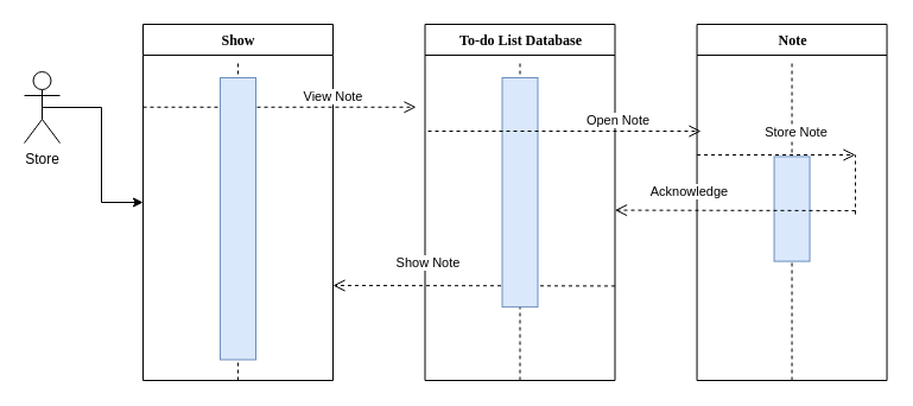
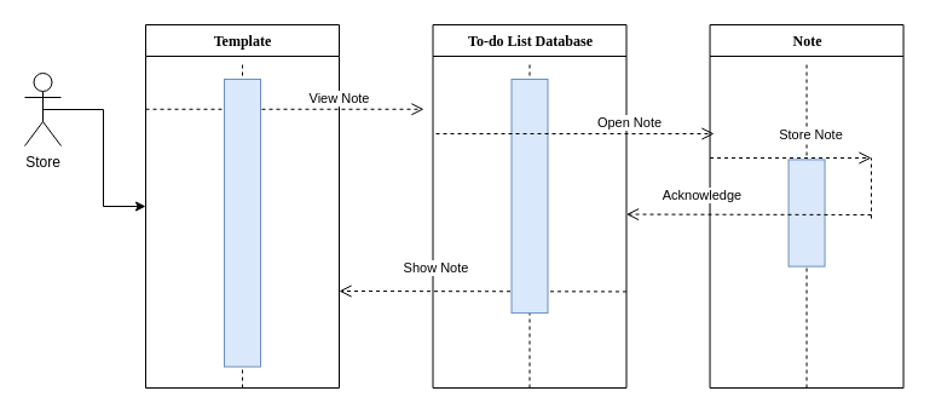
- <mxCell id="2" value="Show" style="swimlane;html=1;fontStyle=1;align=center;verticalAlign=top;childLayout=stackLayout;horizontal=1;startSize=26;horizontalStack=0;resizeParent=1;resizeLast=0;collapsible=1;marginBottom=0;swimlaneFillColor=#ffffff;rounded=0;shadow=0;comic=0;labelBackgroundColor=none;strokeWidth=1;fillColor=none;fontFamily=Verdana;fontSize=12" parent="1" vertex="1"><mxGeometry x="120" y="20" width="160" height="300" as="geometry"><mxRectangle x="200" y="110.0" width="100" height="30" as="alternateBounds" /></mxGeometry></mxCell>
+ <mxCell id="2" value="Template" style="swimlane;html=1;fontStyle=1;align=center;verticalAlign=top;childLayout=stackLayout;horizontal=1;startSize=26;horizontalStack=0;resizeParent=1;resizeLast=0;collapsible=1;marginBottom=0;swimlaneFillColor=#ffffff;rounded=0;shadow=0;comic=0;labelBackgroundColor=none;strokeWidth=1;fillColor=none;fontFamily=Verdana;fontSize=12" parent="1" vertex="1"><mxGeometry x="120" y="20" width="160" height="300" as="geometry"><mxRectangle x="200" y="110.0" width="100" height="30" as="alternateBounds" /></mxGeometry></mxCell>
